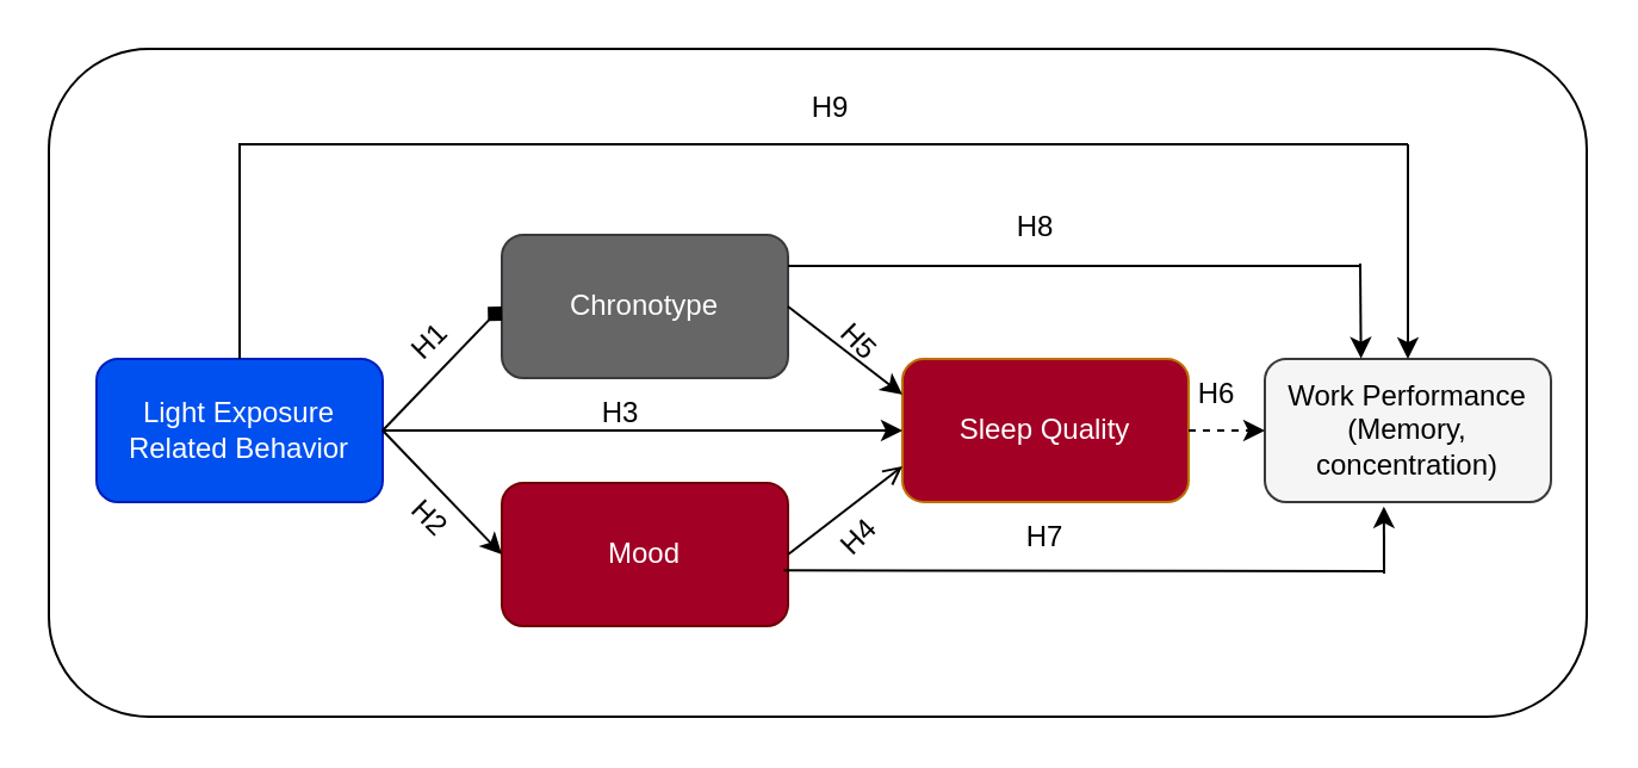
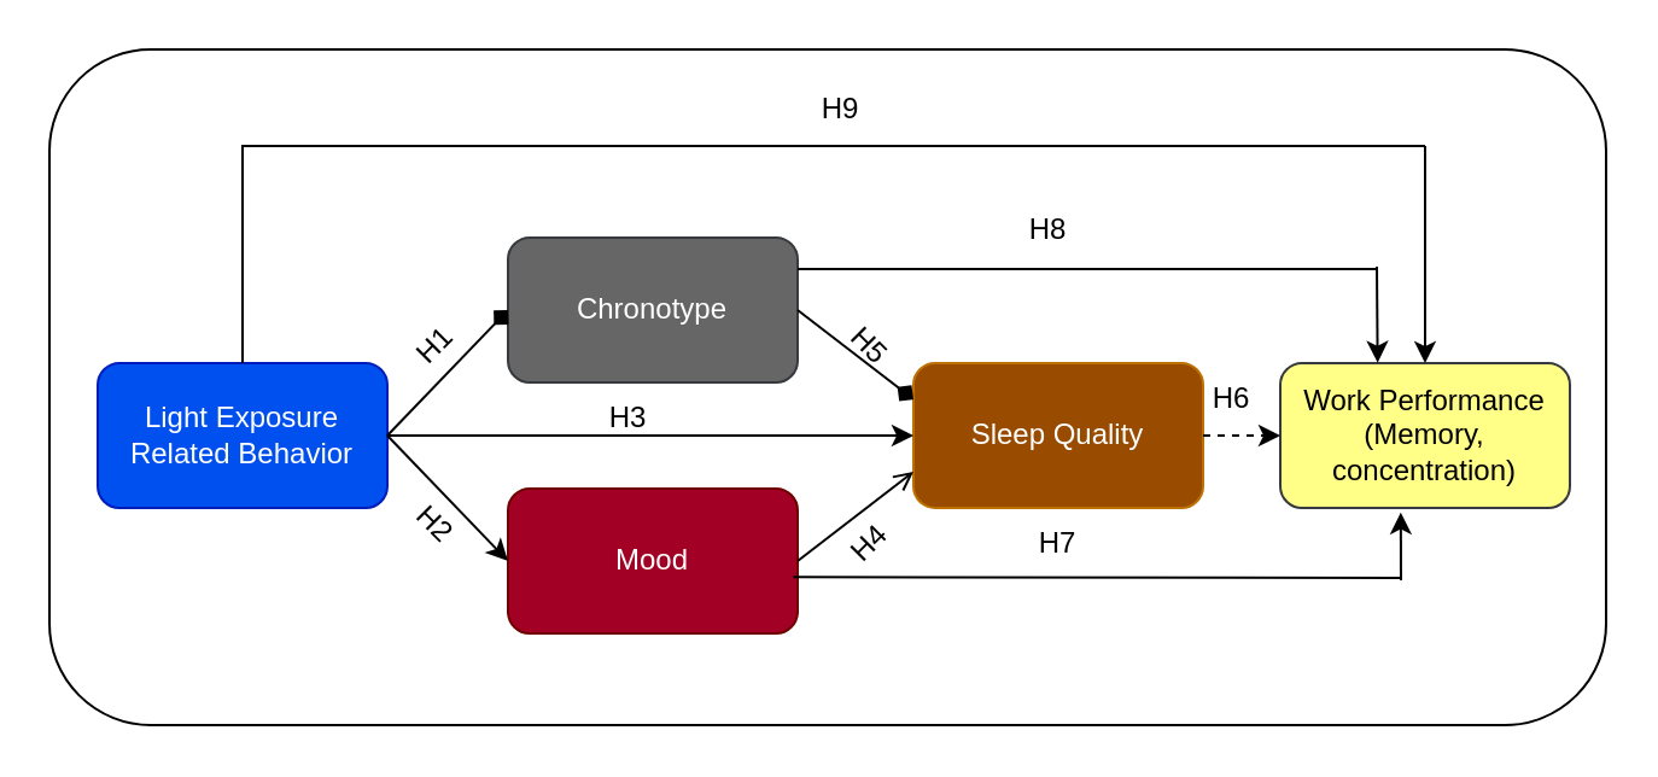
- <mxCell id="14" value="" style="endArrow=classic;html=1;rounded=0;exitX=1;exitY=0.5;exitDx=0;exitDy=0;entryX=0;entryY=0.25;entryDx=0;entryDy=0;" parent="1" source="4" target="6" edge="1"><mxGeometry width="50" height="50" relative="1" as="geometry"><mxPoint x="380" y="150" as="sourcePoint" /><mxPoint x="430" y="100" as="targetPoint" /></mxGeometry></mxCell>
+ <mxCell id="14" value="" style="endArrow=diamond;html=1;rounded=0;exitX=1;exitY=0.5;exitDx=0;exitDy=0;entryX=0;entryY=0.25;entryDx=0;entryDy=0;" parent="1" source="4" target="6" edge="1"><mxGeometry width="50" height="50" relative="1" as="geometry"><mxPoint x="380" y="150" as="sourcePoint" /><mxPoint x="430" y="100" as="targetPoint" /></mxGeometry></mxCell>
- <mxCell id="6" value="&lt;font color=&quot;#ffffff&quot;&gt;Sleep Quality&lt;/font&gt;" style="rounded=1;whiteSpace=wrap;html=1;fillColor=#a20025;strokeColor=#BD7000;fontColor=#000000;" parent="1" vertex="1"><mxGeometry x="378" y="150" width="120" height="60" as="geometry" /></mxCell>
+ <mxCell id="6" value="&lt;font color=&quot;#ffffff&quot;&gt;Sleep Quality&lt;/font&gt;" style="rounded=1;whiteSpace=wrap;html=1;fillColor=#994C00;strokeColor=#BD7000;fontColor=#000000;" parent="1" vertex="1"><mxGeometry x="378" y="150" width="120" height="60" as="geometry" /></mxCell>
- <mxCell id="7" value="Work Performance&lt;br&gt;(Memory, concentration)" style="rounded=1;whiteSpace=wrap;html=1;fillColor=#f5f5f5;strokeColor=#36393d;" parent="1" vertex="1"><mxGeometry x="530" y="150" width="120" height="60" as="geometry" /></mxCell>
+ <mxCell id="7" value="Work Performance&lt;br&gt;(Memory, concentration)" style="rounded=1;whiteSpace=wrap;html=1;fillColor=#ffff88;strokeColor=#36393d;" parent="1" vertex="1"><mxGeometry x="530" y="150" width="120" height="60" as="geometry" /></mxCell>
